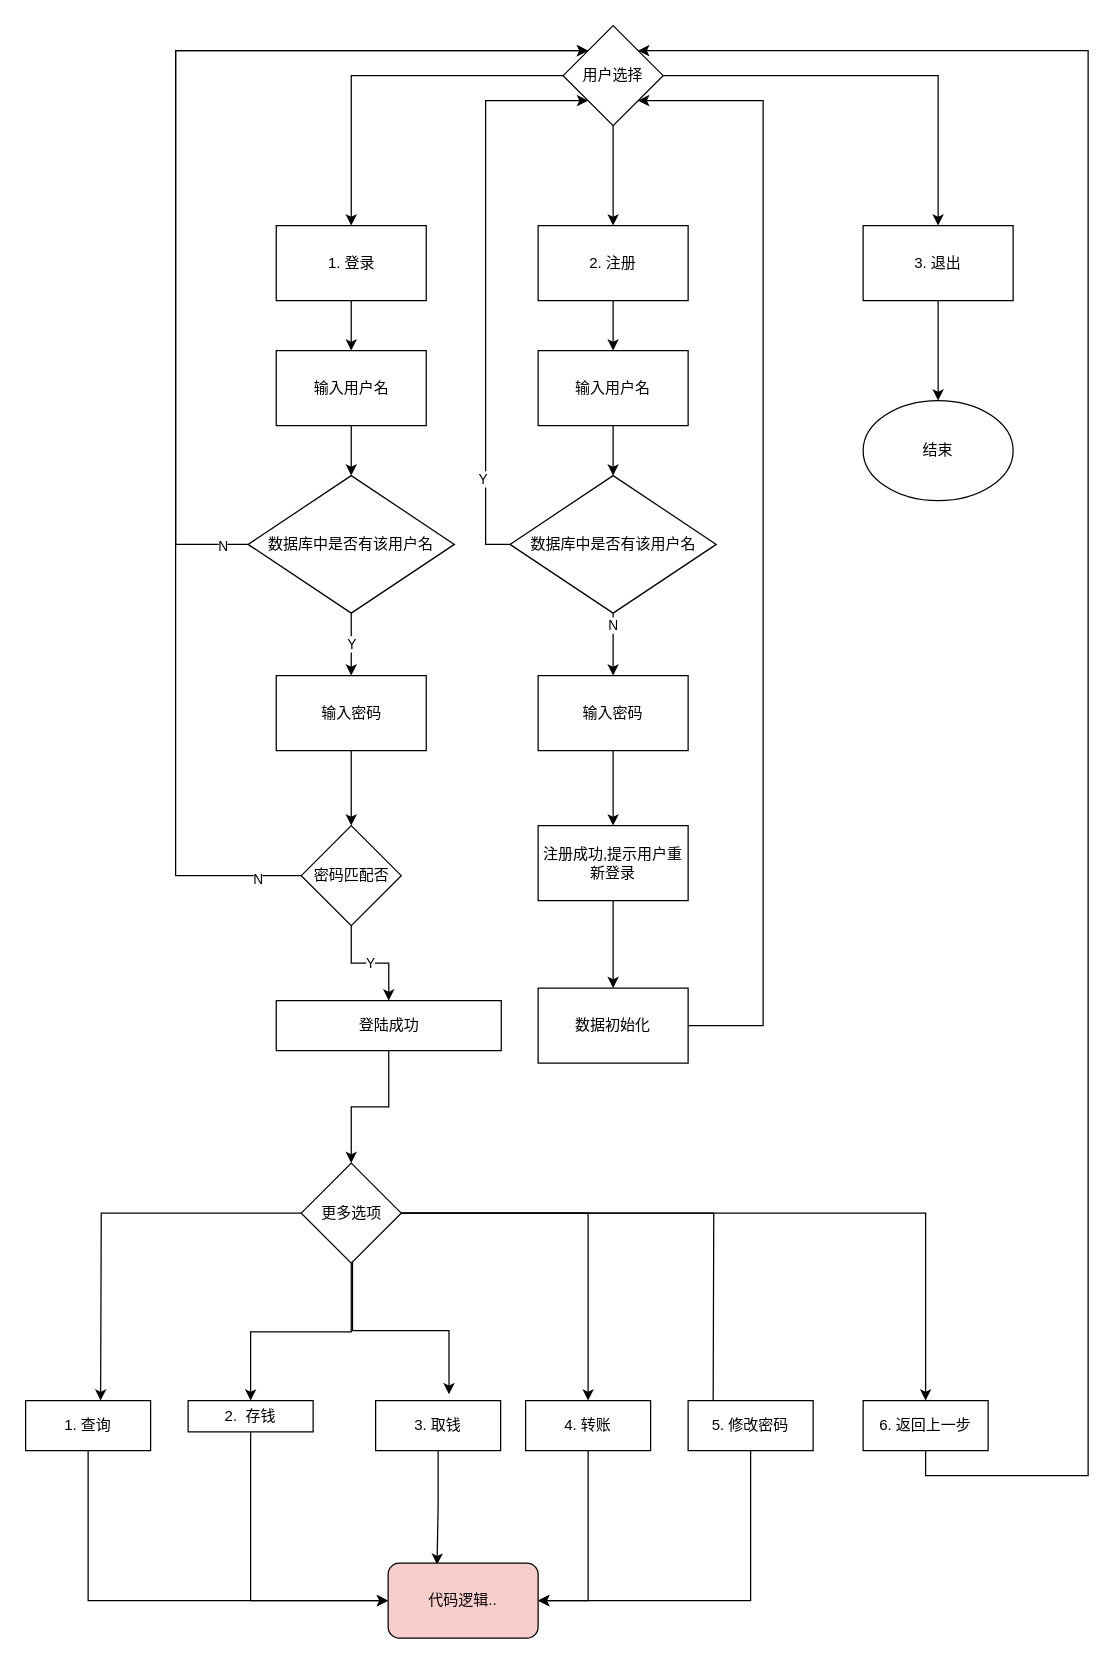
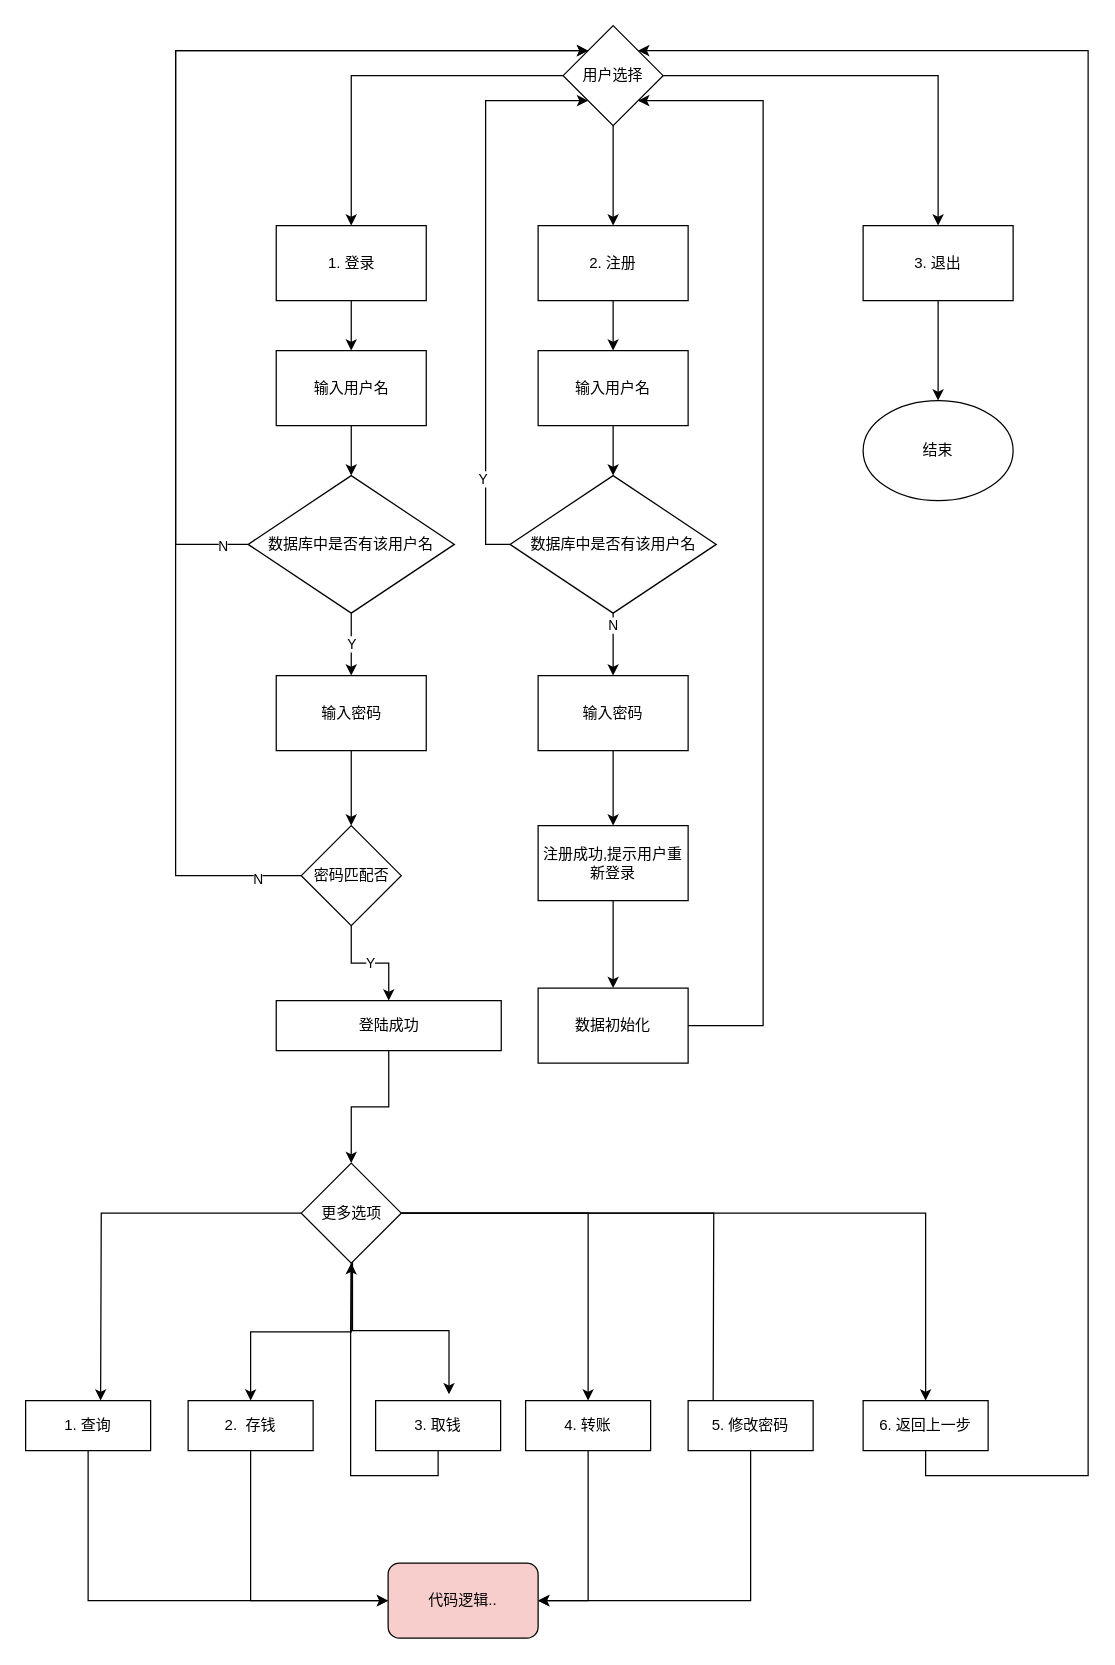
- <mxCell id="51" value="2.&amp;nbsp; 存钱" style="whiteSpace=wrap;html=1;" vertex="1" parent="1"><mxGeometry x="150" y="1120" width="100" height="25" as="geometry" /></mxCell>
+ <mxCell id="51" value="2.&amp;nbsp; 存钱" style="whiteSpace=wrap;html=1;" vertex="1" parent="1"><mxGeometry x="150" y="1120" width="100" height="40" as="geometry" /></mxCell>
- <mxCell id="52" style="edgeStyle=orthogonalEdgeStyle;rounded=0;orthogonalLoop=1;jettySize=auto;html=1;exitX=0.5;exitY=1;exitDx=0;exitDy=0;entryX=0.326;entryY=0.021;entryDx=0;entryDy=0;entryPerimeter=0;" edge="1" parent="1" source="53" target="58"><mxGeometry relative="1" as="geometry" /></mxCell>
+ <mxCell id="52" style="edgeStyle=orthogonalEdgeStyle;rounded=0;orthogonalLoop=1;jettySize=auto;html=1;exitX=0.5;exitY=1;exitDx=0;exitDy=0;" edge="1" parent="1" source="53" target="45"><mxGeometry relative="1" as="geometry" /></mxCell>
